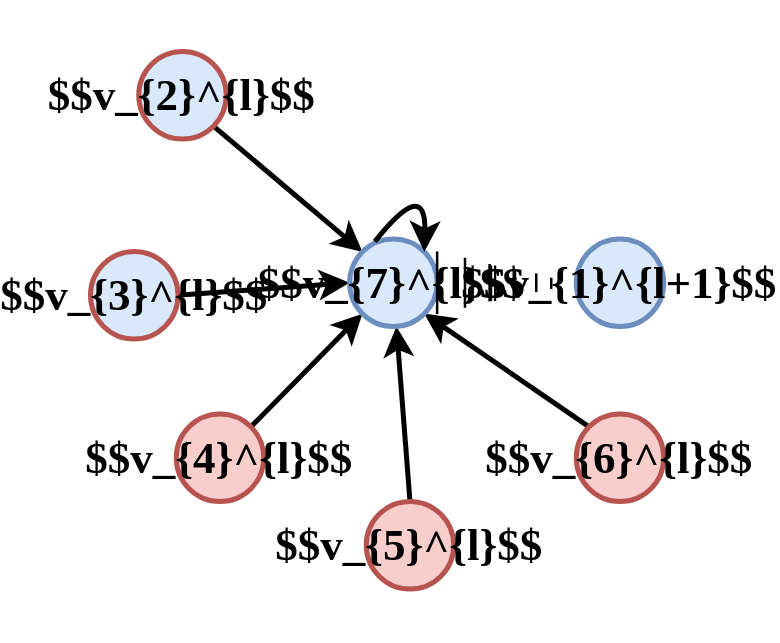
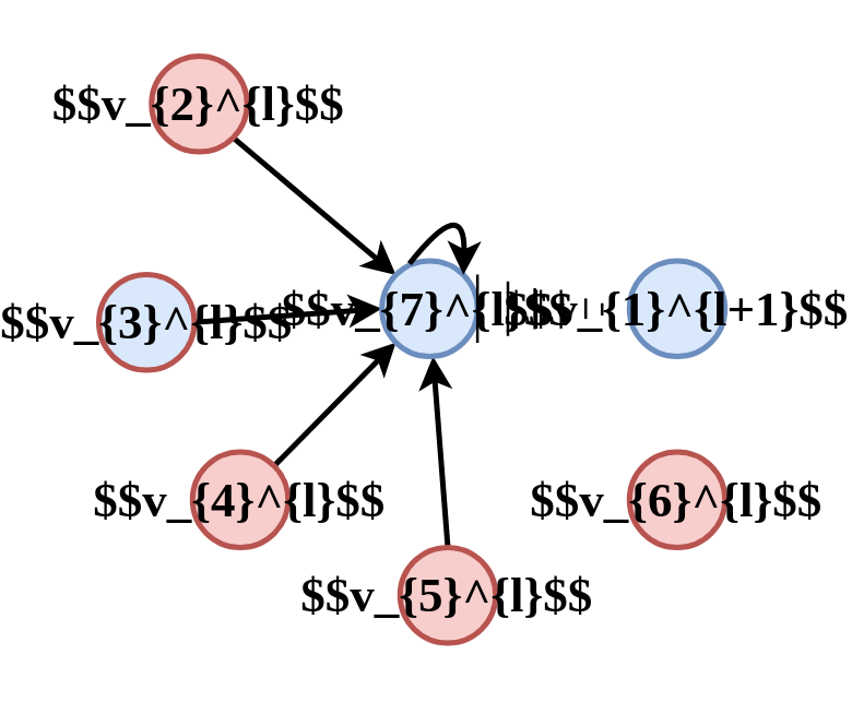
- <mxCell id="3" value="&lt;b style=&quot;font-family: &amp;quot;Times New Roman&amp;quot;; font-size: 18px;&quot;&gt;$$v_{2}^{l}$$&lt;/b&gt;" style="ellipse;whiteSpace=wrap;html=1;aspect=fixed;fillColor=#dae8fc;strokeColor=#b85450;strokeWidth=2;align=center;verticalAlign=middle;fontFamily=Helvetica;fontSize=12;" vertex="1" parent="1"><mxGeometry x="40" y="20" width="35" height="35" as="geometry" /></mxCell>
+ <mxCell id="3" value="&lt;b style=&quot;font-family: &amp;quot;Times New Roman&amp;quot;; font-size: 18px;&quot;&gt;$$v_{2}^{l}$$&lt;/b&gt;" style="ellipse;whiteSpace=wrap;html=1;aspect=fixed;fillColor=#f8cecc;strokeColor=#b85450;strokeWidth=2;align=center;verticalAlign=middle;fontFamily=Helvetica;fontSize=12;" vertex="1" parent="1"><mxGeometry x="40" y="20" width="35" height="35" as="geometry" /></mxCell>
- <mxCell id="10" style="rounded=0;orthogonalLoop=1;jettySize=auto;html=1;exitX=0;exitY=0;exitDx=0;exitDy=0;entryX=1;entryY=1;entryDx=0;entryDy=0;strokeColor=default;strokeWidth=2;align=center;verticalAlign=middle;fontFamily=Helvetica;fontSize=11;fontColor=default;labelBackgroundColor=default;endArrow=classic;" edge="1" parent="1" source="11" target="12"><mxGeometry relative="1" as="geometry" /></mxCell>
